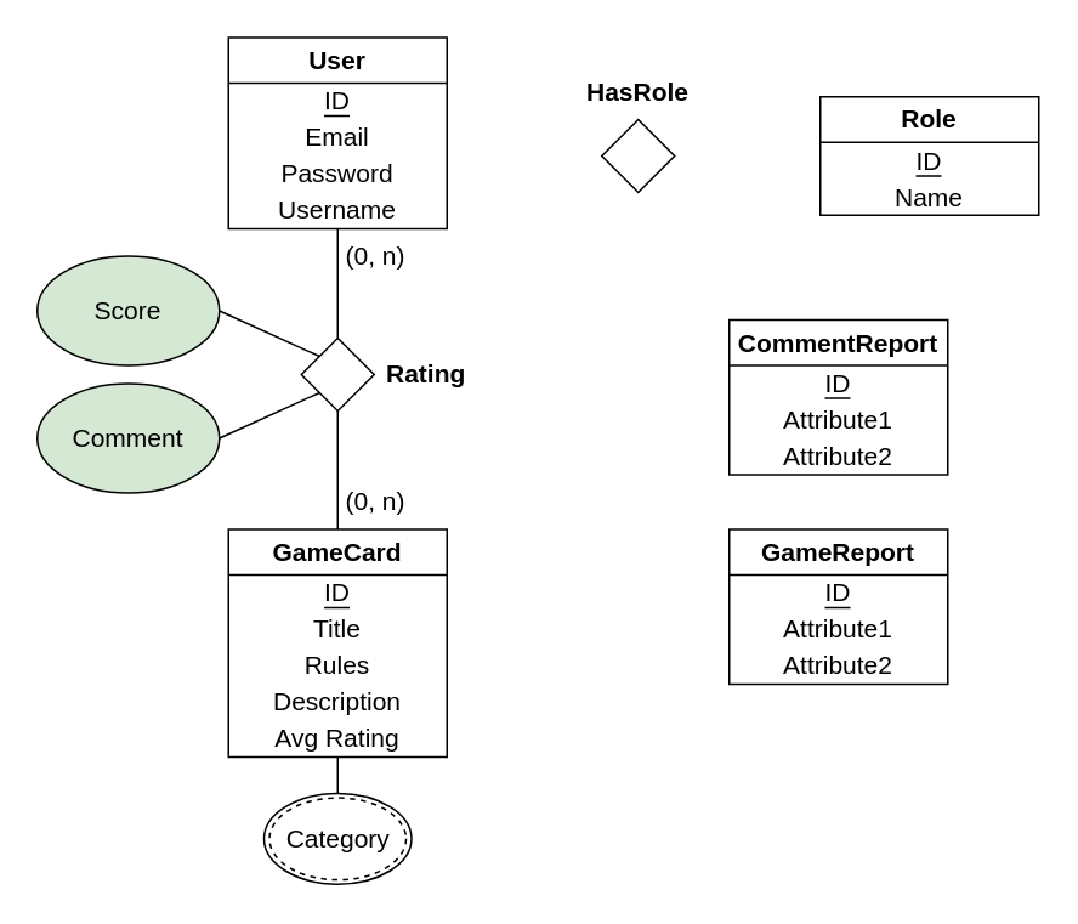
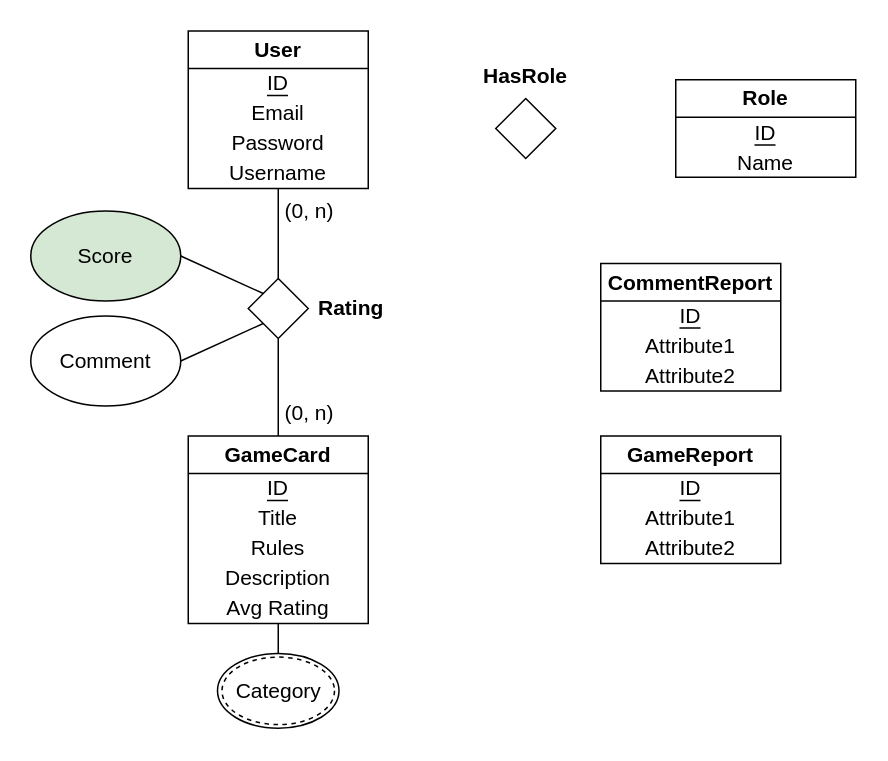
- <mxCell id="32" value="Comment" style="ellipse;whiteSpace=wrap;html=1;fontSize=14;fontColor=#000000;aspect=fixed;fillColor=#d5e8d4;" vertex="1" parent="1"><mxGeometry x="20" y="210" width="100" height="60" as="geometry" /></mxCell>
+ <mxCell id="32" value="Comment" style="ellipse;whiteSpace=wrap;html=1;fontSize=14;fontColor=#000000;aspect=fixed;" vertex="1" parent="1"><mxGeometry x="20" y="210" width="100" height="60" as="geometry" /></mxCell>
